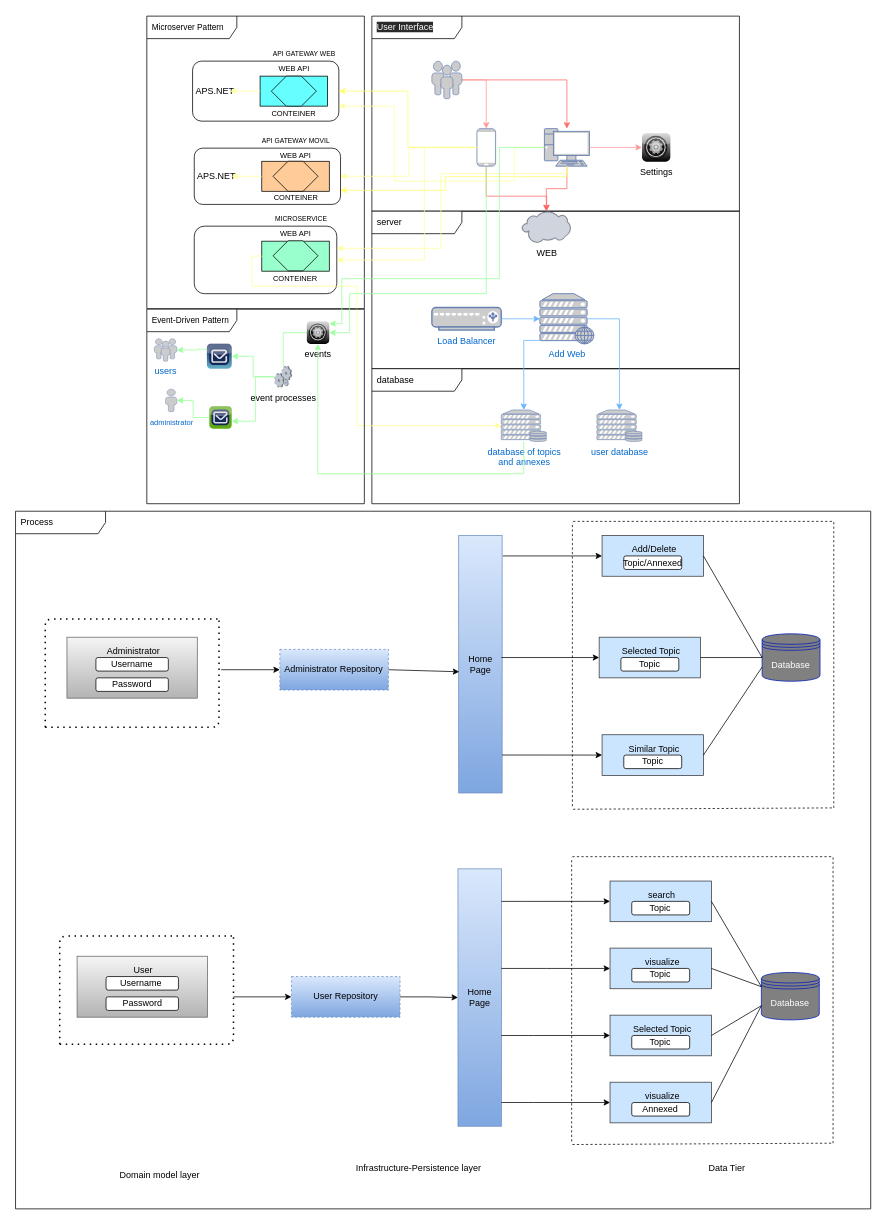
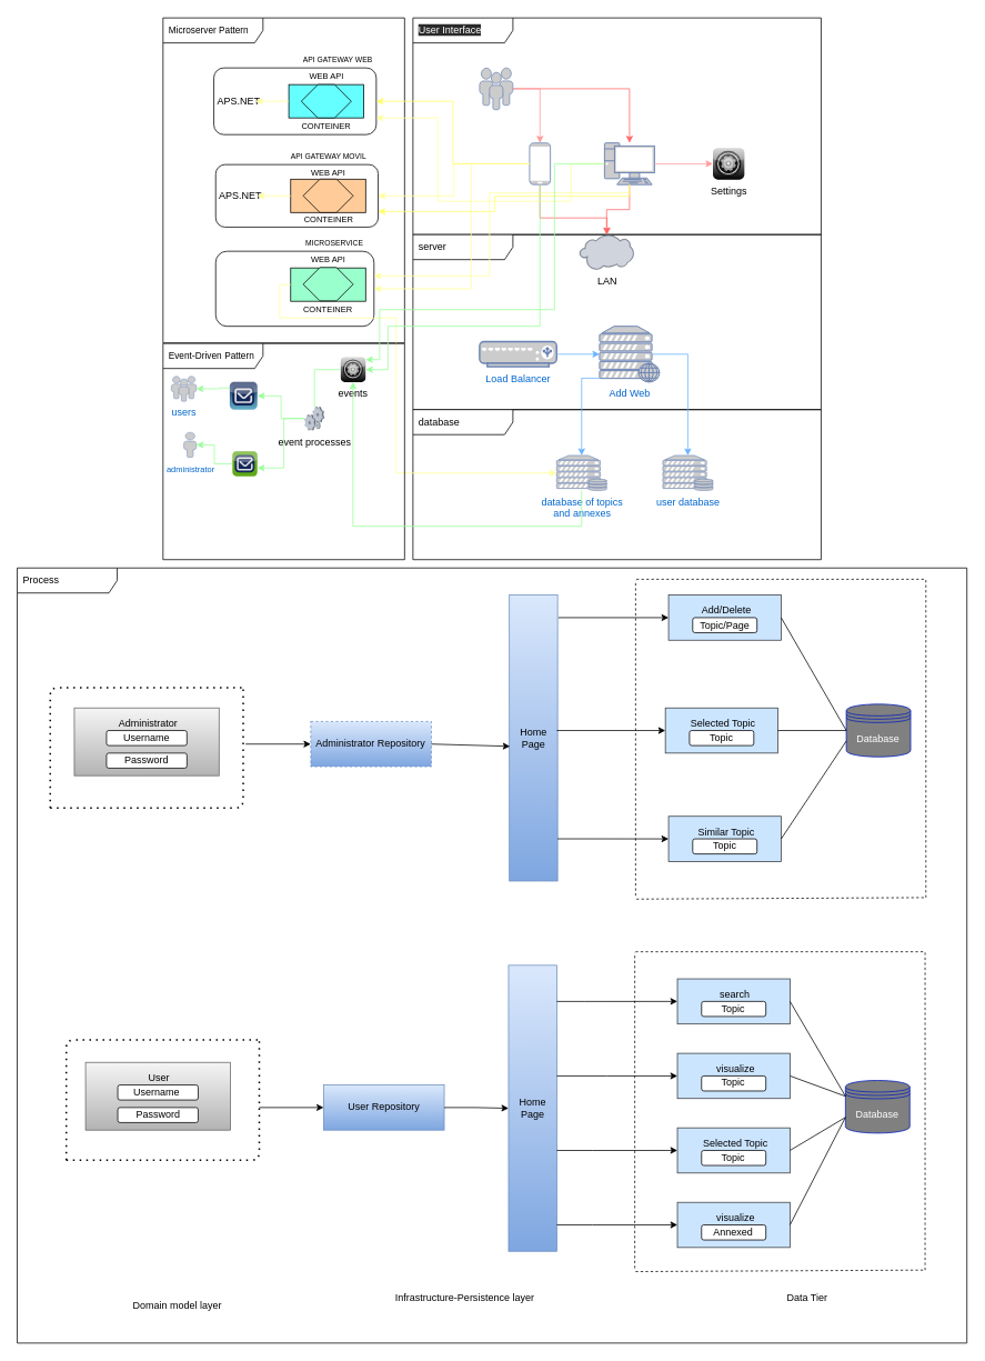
- <mxCell id="96" value="WEB" style="verticalLabelPosition=bottom;aspect=fixed;html=1;verticalAlign=top;strokeColor=none;align=center;outlineConnect=0;shape=mxgraph.citrix.cloud;" parent="84" vertex="1"><mxGeometry x="500" y="260" width="65" height="42.42" as="geometry" /></mxCell>
+ <mxCell id="96" value="LAN" style="verticalLabelPosition=bottom;aspect=fixed;html=1;verticalAlign=top;strokeColor=none;align=center;outlineConnect=0;shape=mxgraph.citrix.cloud;" parent="84" vertex="1"><mxGeometry x="500" y="260" width="65" height="42.42" as="geometry" /></mxCell>
- <mxCell id="25" value="Topic/Annexed" style="rounded=1;whiteSpace=wrap;html=1;" parent="23" vertex="1"><mxGeometry x="28.959" y="27.087" width="77.223" height="18.058" as="geometry" /></mxCell>
+ <mxCell id="25" value="Topic/Page" style="rounded=1;whiteSpace=wrap;html=1;" parent="23" vertex="1"><mxGeometry x="28.959" y="27.087" width="77.223" height="18.058" as="geometry" /></mxCell>
- <mxCell id="39" value="User Repository" style="rounded=0;whiteSpace=wrap;html=1;fillColor=#dae8fc;gradientColor=#7ea6e0;strokeColor=#6c8ebf;dashed=1;" parent="2" vertex="1"><mxGeometry x="367.773" y="620.301" width="144.793" height="54.175" as="geometry" /></mxCell>
+ <mxCell id="39" value="User Repository" style="rounded=0;whiteSpace=wrap;html=1;fillColor=#dae8fc;gradientColor=#7ea6e0;strokeColor=#6c8ebf;" parent="2" vertex="1"><mxGeometry x="367.773" y="620.301" width="144.793" height="54.175" as="geometry" /></mxCell>
